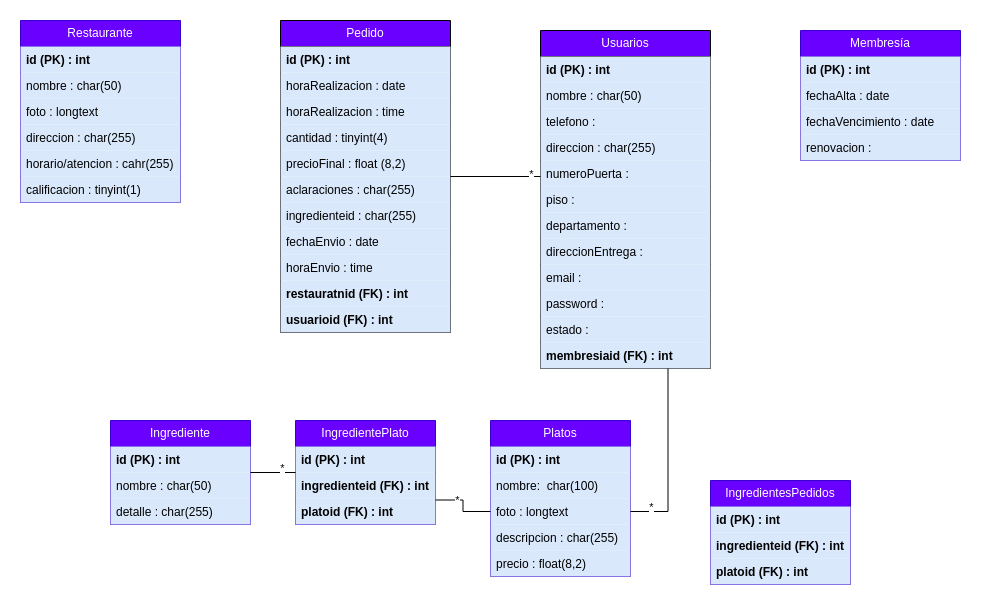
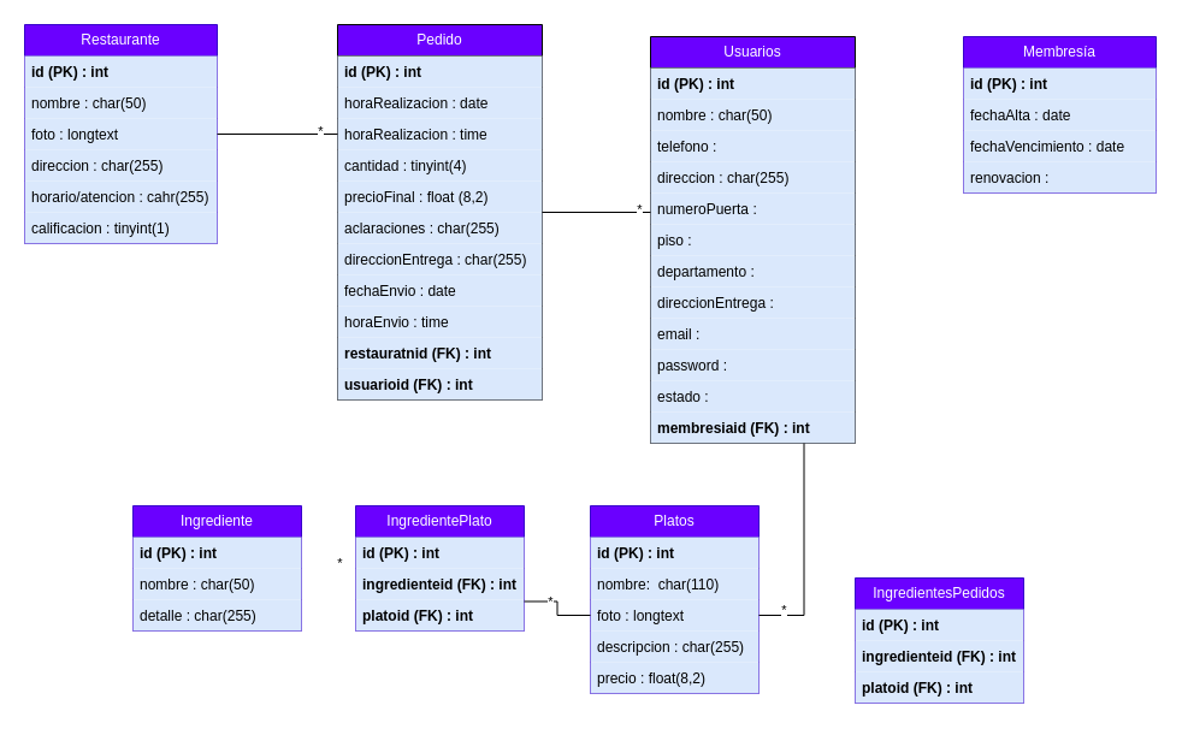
+ <mxCell id="49" value="" style="endArrow=none;html=1;rounded=0;exitX=1;exitY=0.5;exitDx=0;exitDy=0;entryX=0;entryY=0.5;entryDx=0;entryDy=0;" edge="1" parent="1" source="2" target="18"><mxGeometry width="50" height="50" relative="1" as="geometry"><mxPoint x="220" y="170" as="sourcePoint" /><mxPoint x="270" y="120" as="targetPoint" /></mxGeometry></mxCell>
+ <mxCell id="50" value="*" style="edgeLabel;html=1;align=center;verticalAlign=middle;resizable=0;points=[];" vertex="1" connectable="0" parent="49"><mxGeometry x="0.533" y="1" relative="1" as="geometry"><mxPoint x="8" y="-2" as="offset" /></mxGeometry></mxCell>
- <mxCell id="22" value="ingredienteid : char(255)" style="text;strokeColor=none;fillColor=#dae8fc;align=left;verticalAlign=top;spacingLeft=4;spacingRight=4;overflow=hidden;rotatable=0;points=[[0,0.5],[1,0.5]];portConstraint=eastwest;whiteSpace=wrap;html=1;" vertex="1" parent="15"><mxGeometry y="182" width="170" height="26" as="geometry" /></mxCell>
+ <mxCell id="22" value="direccionEntrega : char(255)" style="text;strokeColor=none;fillColor=#dae8fc;align=left;verticalAlign=top;spacingLeft=4;spacingRight=4;overflow=hidden;rotatable=0;points=[[0,0.5],[1,0.5]];portConstraint=eastwest;whiteSpace=wrap;html=1;" vertex="1" parent="15"><mxGeometry y="182" width="170" height="26" as="geometry" /></mxCell>
- <mxCell id="57" value="" style="endArrow=none;html=1;rounded=0;exitX=1;exitY=0.5;exitDx=0;exitDy=0;entryX=0;entryY=0.5;entryDx=0;entryDy=0;" edge="1" parent="1" source="27" target="53"><mxGeometry width="50" height="50" relative="1" as="geometry"><mxPoint x="270" y="520" as="sourcePoint" /><mxPoint x="290" y="470" as="targetPoint" /></mxGeometry></mxCell>
- <mxCell id="11" value="nombre:&amp;nbsp; char(100)" style="text;strokeColor=none;fillColor=#dae8fc;align=left;verticalAlign=top;spacingLeft=4;spacingRight=4;overflow=hidden;rotatable=0;points=[[0,0.5],[1,0.5]];portConstraint=eastwest;whiteSpace=wrap;html=1;" vertex="1" parent="9"><mxGeometry y="52" width="140" height="26" as="geometry" /></mxCell>
+ <mxCell id="11" value="nombre:&amp;nbsp; char(110)" style="text;strokeColor=none;fillColor=#dae8fc;align=left;verticalAlign=top;spacingLeft=4;spacingRight=4;overflow=hidden;rotatable=0;points=[[0,0.5],[1,0.5]];portConstraint=eastwest;whiteSpace=wrap;html=1;" vertex="1" parent="9"><mxGeometry y="52" width="140" height="26" as="geometry" /></mxCell>
